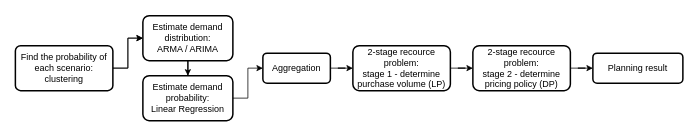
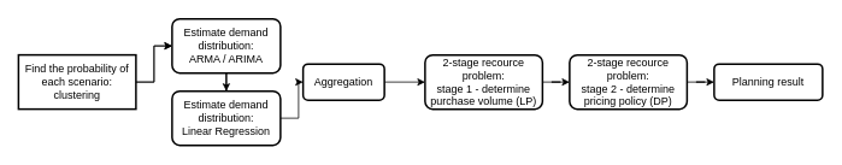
- <mxCell id="4" value="Find the probability of each scenario:&lt;br&gt;clustering" style="rounded=1;whiteSpace=wrap;html=1;absoluteArcSize=1;arcSize=14;strokeWidth=2;" parent="1" vertex="1"><mxGeometry x="20" y="60" width="130" height="60" as="geometry" /></mxCell>
+ <mxCell id="4" value="Find the probability of each scenario:&lt;br&gt;clustering" style="whiteSpace=wrap;html=1;absoluteArcSize=1;arcSize=14;strokeWidth=2;rounded=0;" parent="1" vertex="1"><mxGeometry x="20" y="60" width="130" height="60" as="geometry" /></mxCell>
- <mxCell id="10" value="Aggregation" style="whiteSpace=wrap;html=1;rounded=1;strokeWidth=2;arcSize=14;" parent="1" vertex="1"><mxGeometry x="350" y="70" width="90" height="40" as="geometry" /></mxCell>
+ <mxCell id="10" value="Aggregation" style="whiteSpace=wrap;html=1;rounded=1;strokeWidth=2;arcSize=14;" parent="1" vertex="1"><mxGeometry x="335" y="70" width="90" height="40" as="geometry" /></mxCell>
- <mxCell id="8" value="Estimate demand probability:&lt;br&gt;Linear Regression" style="whiteSpace=wrap;html=1;rounded=1;strokeWidth=2;arcSize=14;" parent="1" vertex="1"><mxGeometry x="190" y="100" width="120" height="60" as="geometry" /></mxCell>
+ <mxCell id="8" value="Estimate demand distribution:&lt;br&gt;Linear Regression" style="whiteSpace=wrap;html=1;rounded=1;strokeWidth=2;arcSize=14;" parent="1" vertex="1"><mxGeometry x="190" y="100" width="120" height="60" as="geometry" /></mxCell>
